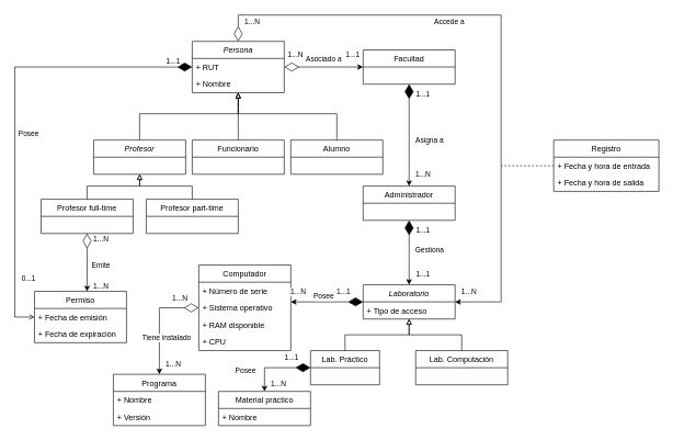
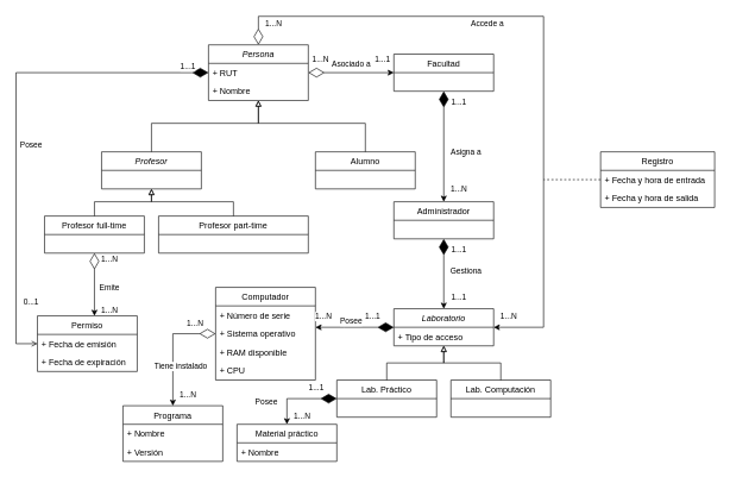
- <mxCell id="3" style="edgeStyle=orthogonalEdgeStyle;rounded=0;orthogonalLoop=1;jettySize=auto;html=1;endArrow=block;endFill=0;" edge="1" parent="1" source="28" target="30"><mxGeometry relative="1" as="geometry" /></mxCell>
- <mxCell id="28" value="Funcionario" style="swimlane;fontStyle=0;childLayout=stackLayout;horizontal=1;startSize=26;fillColor=none;horizontalStack=0;resizeParent=1;resizeParentMax=0;resizeLast=0;collapsible=1;marginBottom=0;" vertex="1" parent="1"><mxGeometry x="290" y="210" width="140" height="52" as="geometry"><mxRectangle x="100" y="280" width="80" height="26" as="alternateBounds" /></mxGeometry></mxCell>
- <mxCell id="34" value="Profesor part-time" style="swimlane;fontStyle=0;childLayout=stackLayout;horizontal=1;startSize=26;fillColor=none;horizontalStack=0;resizeParent=1;resizeParentMax=0;resizeLast=0;collapsible=1;marginBottom=0;" vertex="1" parent="1"><mxGeometry x="220" y="300" width="140" height="52" as="geometry"><mxRectangle x="100" y="280" width="80" height="26" as="alternateBounds" /></mxGeometry></mxCell>
+ <mxCell id="34" value="Profesor part-time" style="swimlane;fontStyle=0;childLayout=stackLayout;horizontal=1;startSize=26;fillColor=none;horizontalStack=0;resizeParent=1;resizeParentMax=0;resizeLast=0;collapsible=1;marginBottom=0;" vertex="1" parent="1"><mxGeometry x="220" y="300" width="210" height="52" as="geometry"><mxRectangle x="100" y="280" width="80" height="26" as="alternateBounds" /></mxGeometry></mxCell>
- <mxCell id="48" value="Lab. Práctico" style="swimlane;fontStyle=0;childLayout=stackLayout;horizontal=1;startSize=26;fillColor=none;horizontalStack=0;resizeParent=1;resizeParentMax=0;resizeLast=0;collapsible=1;marginBottom=0;" vertex="1" parent="1"><mxGeometry x="470" y="530" width="105" height="52" as="geometry" /></mxCell>
+ <mxCell id="48" value="Lab. Práctico" style="swimlane;fontStyle=0;childLayout=stackLayout;horizontal=1;startSize=26;fillColor=none;horizontalStack=0;resizeParent=1;resizeParentMax=0;resizeLast=0;collapsible=1;marginBottom=0;" vertex="1" parent="1"><mxGeometry x="470" y="530" width="140" height="52" as="geometry" /></mxCell>
